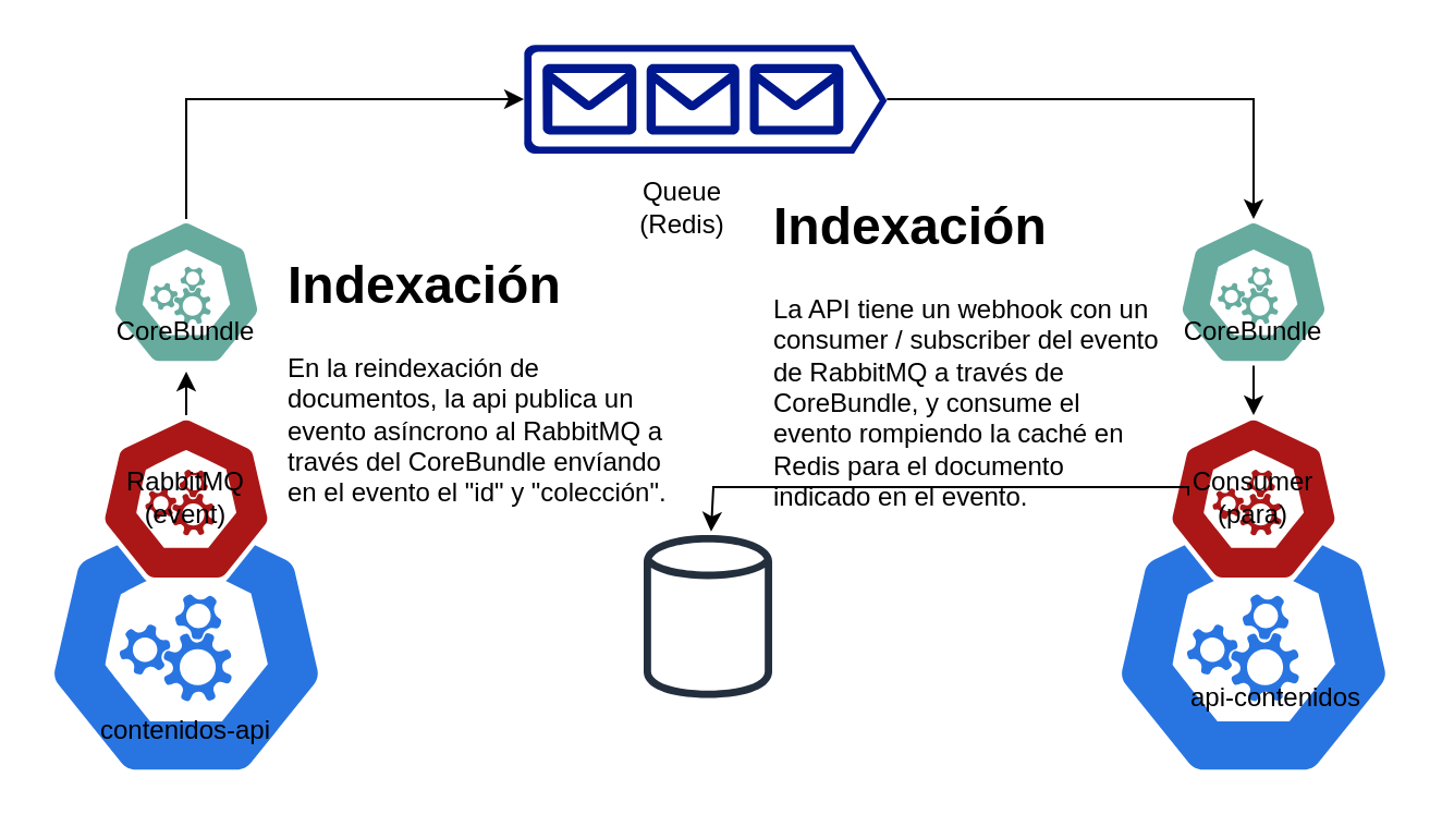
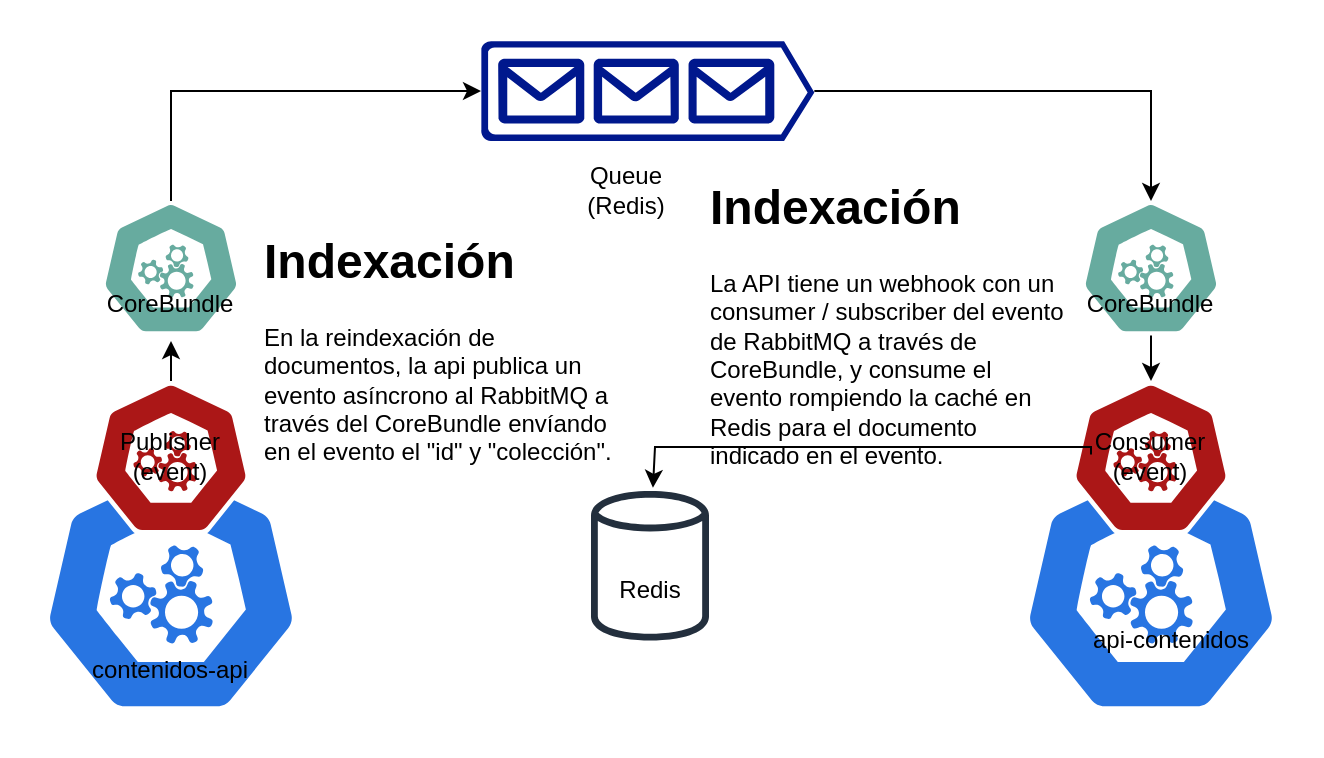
- <mxCell id="12" value="RabbitMQ&lt;div&gt;(event)&lt;/div&gt;" style="text;html=1;align=center;verticalAlign=middle;whiteSpace=wrap;rounded=0;" vertex="1" parent="1"><mxGeometry x="55" y="213.4" width="60" height="30" as="geometry" /></mxCell>
+ <mxCell id="12" value="Publisher&lt;div&gt;(event)&lt;/div&gt;" style="text;html=1;align=center;verticalAlign=middle;whiteSpace=wrap;rounded=0;" vertex="1" parent="1"><mxGeometry x="55" y="213.4" width="60" height="30" as="geometry" /></mxCell>
- <mxCell id="19" value="&lt;div&gt;Consumer (para)&lt;/div&gt;" style="text;html=1;align=center;verticalAlign=middle;whiteSpace=wrap;rounded=0;" vertex="1" parent="1"><mxGeometry x="545" y="213.4" width="60" height="30" as="geometry" /></mxCell>
+ <mxCell id="19" value="&lt;div&gt;Consumer (event)&lt;/div&gt;" style="text;html=1;align=center;verticalAlign=middle;whiteSpace=wrap;rounded=0;" vertex="1" parent="1"><mxGeometry x="545" y="213.4" width="60" height="30" as="geometry" /></mxCell>
+ <mxCell id="3" value="Redis" style="text;html=1;align=center;verticalAlign=middle;whiteSpace=wrap;rounded=0;" vertex="1" parent="1"><mxGeometry x="295" y="280" width="60" height="30" as="geometry" /></mxCell>
